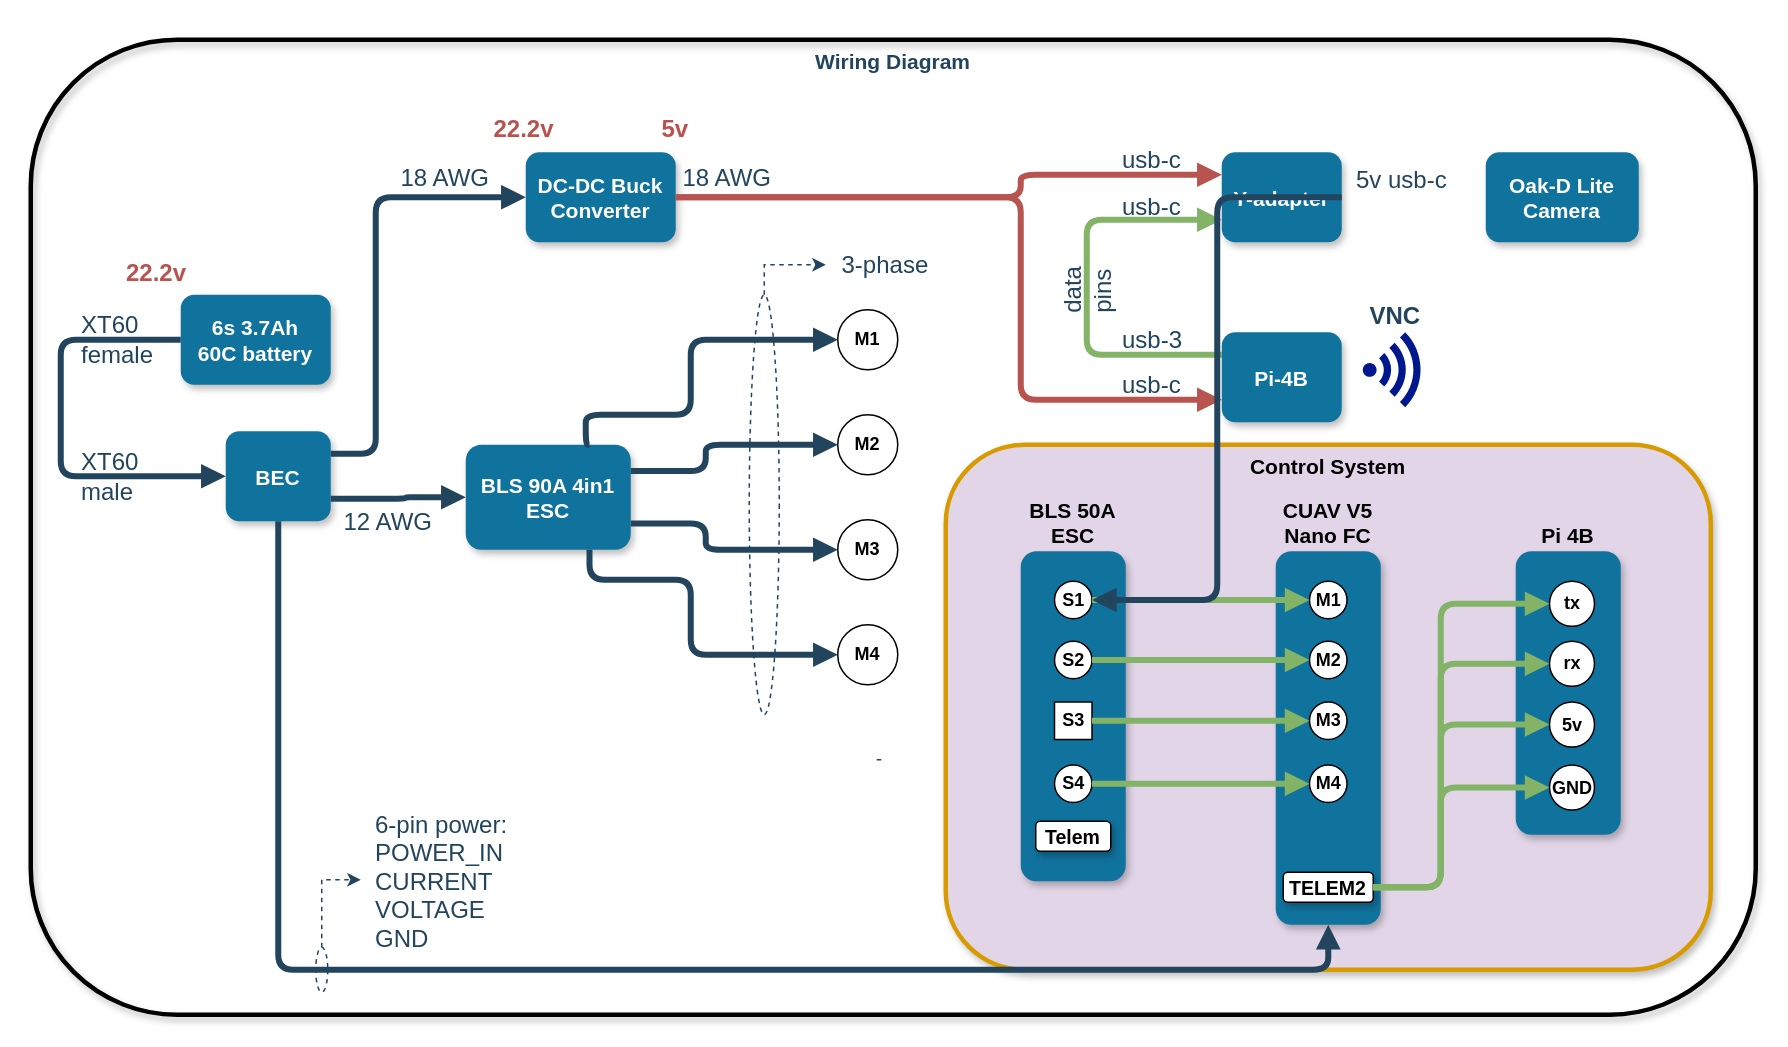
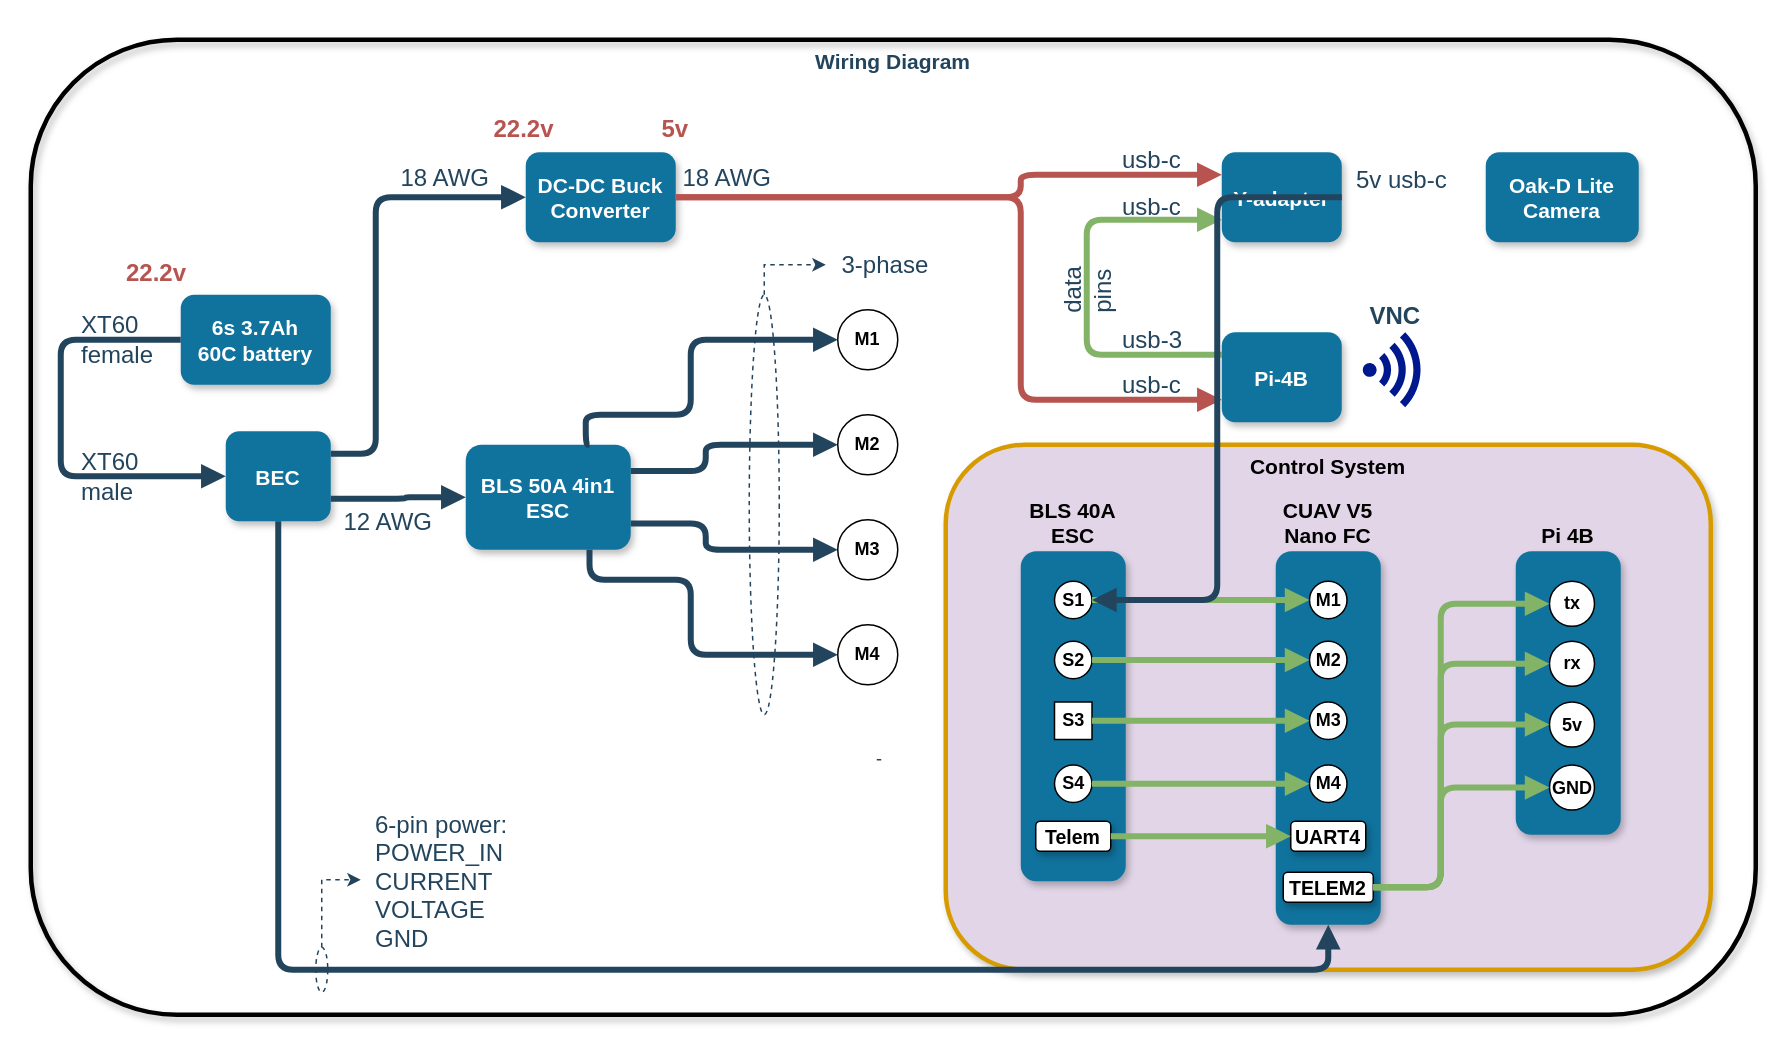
- <mxCell id="55" value="BLS 90A 4in1&#10;ESC" style="rounded=1;fillColor=#10739E;strokeColor=none;shadow=1;gradientColor=none;fontStyle=1;fontColor=#FFFFFF;fontSize=14;" vertex="1" parent="1"><mxGeometry x="310" y="296" width="110" height="70" as="geometry" /></mxCell>
+ <mxCell id="55" value="BLS 50A 4in1&#10;ESC" style="rounded=1;fillColor=#10739E;strokeColor=none;shadow=1;gradientColor=none;fontStyle=1;fontColor=#FFFFFF;fontSize=14;" vertex="1" parent="1"><mxGeometry x="310" y="296" width="110" height="70" as="geometry" /></mxCell>
- <mxCell id="10" value="BLS 50A&#10;ESC" style="rounded=1;fillColor=#10739E;strokeColor=none;shadow=1;gradientColor=none;fontStyle=1;fontColor=#000000;fontSize=14;verticalAlign=bottom;labelPosition=center;verticalLabelPosition=top;align=center;" parent="2" vertex="1"><mxGeometry x="50" y="71" width="70" height="220" as="geometry" /></mxCell>
+ <mxCell id="10" value="BLS 40A&#10;ESC" style="rounded=1;fillColor=#10739E;strokeColor=none;shadow=1;gradientColor=none;fontStyle=1;fontColor=#000000;fontSize=14;verticalAlign=bottom;labelPosition=center;verticalLabelPosition=top;align=center;" parent="2" vertex="1"><mxGeometry x="50" y="71" width="70" height="220" as="geometry" /></mxCell>
+ <mxCell id="25" value="" style="edgeStyle=elbowEdgeStyle;strokeWidth=4;endArrow=block;endFill=1;fontStyle=1;strokeColor=#82b366;entryX=0;entryY=0.5;entryDx=0;entryDy=0;fillColor=#d5e8d4;exitX=1;exitY=0.5;exitDx=0;exitDy=0;" parent="2" source="15" target="9" edge="1"><mxGeometry x="-688" y="-624.5" width="100" height="100" as="geometry"><mxPoint x="108" y="236" as="sourcePoint" /><mxPoint x="253" y="236" as="targetPoint" /><Array as="points"><mxPoint x="170" y="270" /></Array></mxGeometry></mxCell>
+ <mxCell id="9" value="UART4" style="rounded=1;shadow=1;fontStyle=1;fontSize=13;horizontal=1;" parent="2" vertex="1"><mxGeometry x="230" y="251" width="50" height="20" as="geometry" /></mxCell>
